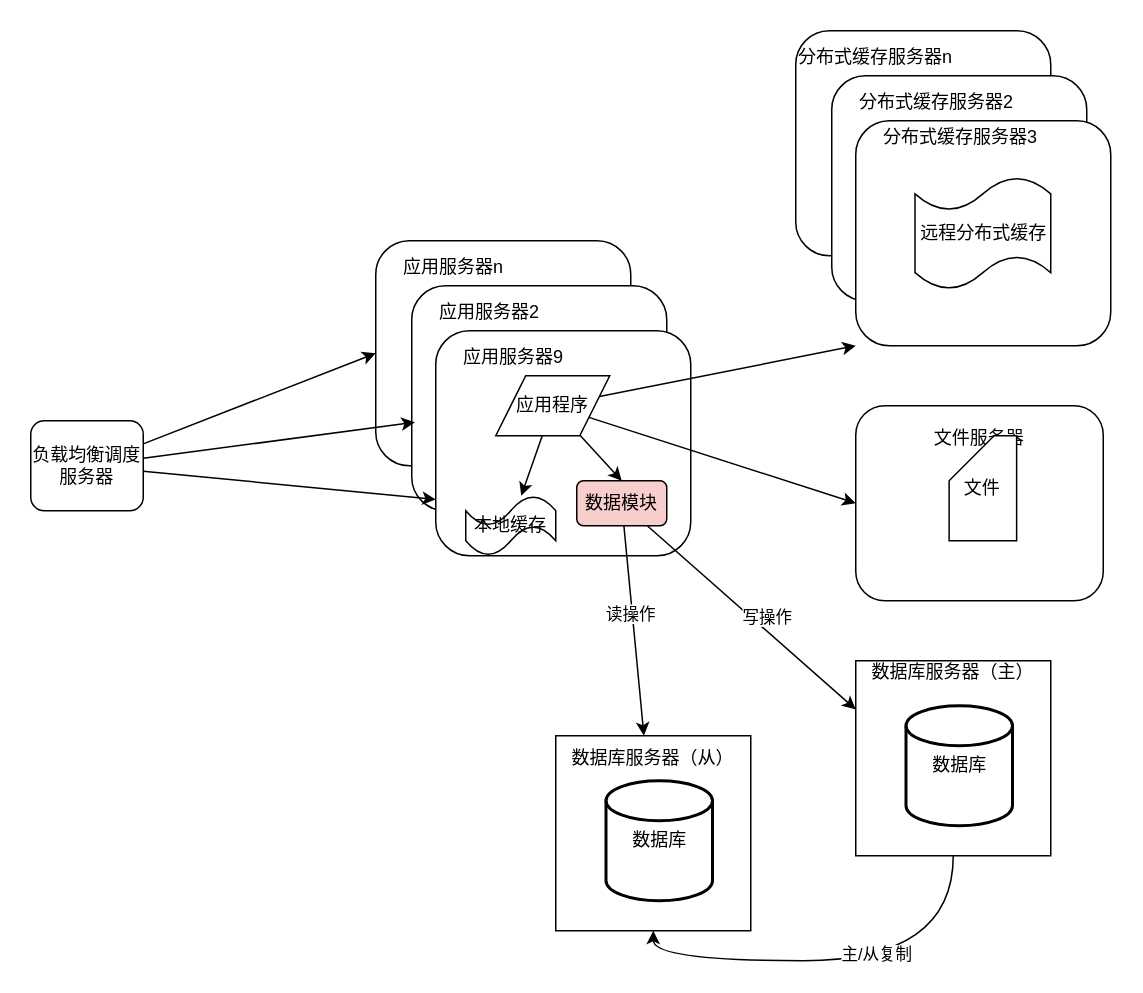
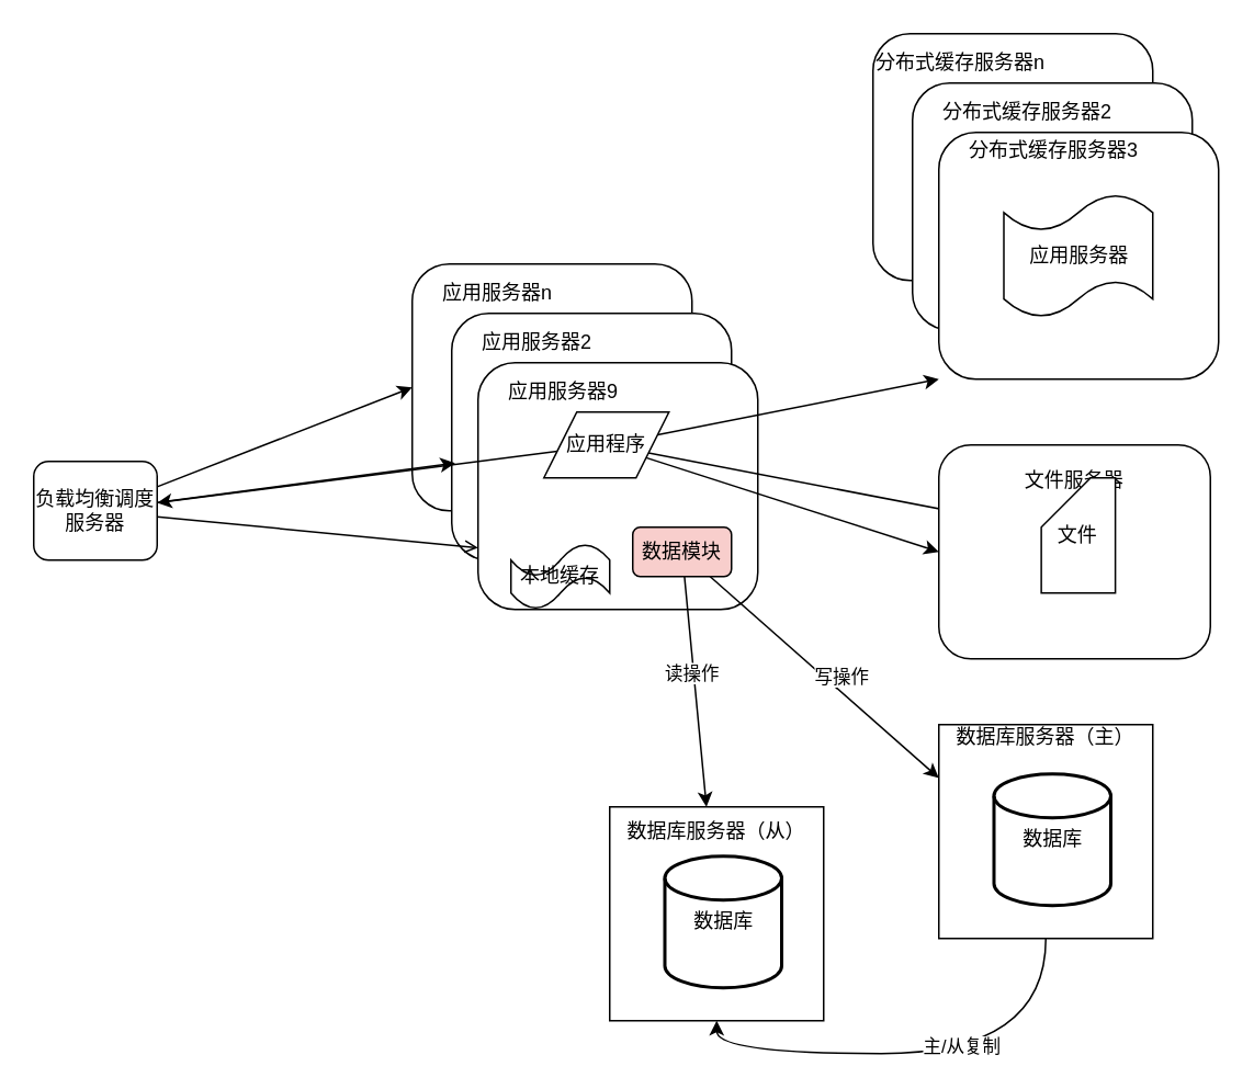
- <mxCell id="24" value="远程分布式缓存" style="shape=tape;whiteSpace=wrap;html=1;size=0.3;" parent="1" vertex="1"><mxGeometry x="609.5" y="117.5" width="90.5" height="75" as="geometry" /></mxCell>
+ <mxCell id="24" value="应用服务器" style="shape=tape;whiteSpace=wrap;html=1;size=0.3;" parent="1" vertex="1"><mxGeometry x="609.5" y="117.5" width="90.5" height="75" as="geometry" /></mxCell>
- <mxCell id="10" style="edgeStyle=none;rounded=0;orthogonalLoop=1;jettySize=auto;html=1;entryX=0.5;entryY=0;entryDx=0;entryDy=0;" parent="1" source="14" target="20" edge="1"><mxGeometry relative="1" as="geometry" /></mxCell>
+ <mxCell id="10" style="edgeStyle=none;rounded=0;orthogonalLoop=1;jettySize=auto;html=1;" parent="1" source="14" target="26" edge="1"><mxGeometry relative="1" as="geometry" /></mxCell>
- <mxCell id="11" style="edgeStyle=none;rounded=0;orthogonalLoop=1;jettySize=auto;html=1;" parent="1" source="14" target="15" edge="1"><mxGeometry relative="1" as="geometry" /></mxCell>
+ <mxCell id="11" style="edgeStyle=none;rounded=0;orthogonalLoop=1;jettySize=auto;html=1;" parent="1" source="14" target="6" edge="1"><mxGeometry relative="1" as="geometry" /></mxCell>
- <mxCell id="31" style="edgeStyle=none;rounded=0;orthogonalLoop=1;jettySize=auto;html=1;entryX=0;entryY=0.75;entryDx=0;entryDy=0;" parent="1" source="6" target="9" edge="1"><mxGeometry relative="1" as="geometry" /></mxCell>
+ <mxCell id="31" style="edgeStyle=none;rounded=0;orthogonalLoop=1;jettySize=auto;html=1;entryX=0;entryY=0.75;entryDx=0;entryDy=0;endArrow=open;" parent="1" source="6" target="9" edge="1"><mxGeometry relative="1" as="geometry" /></mxCell>
